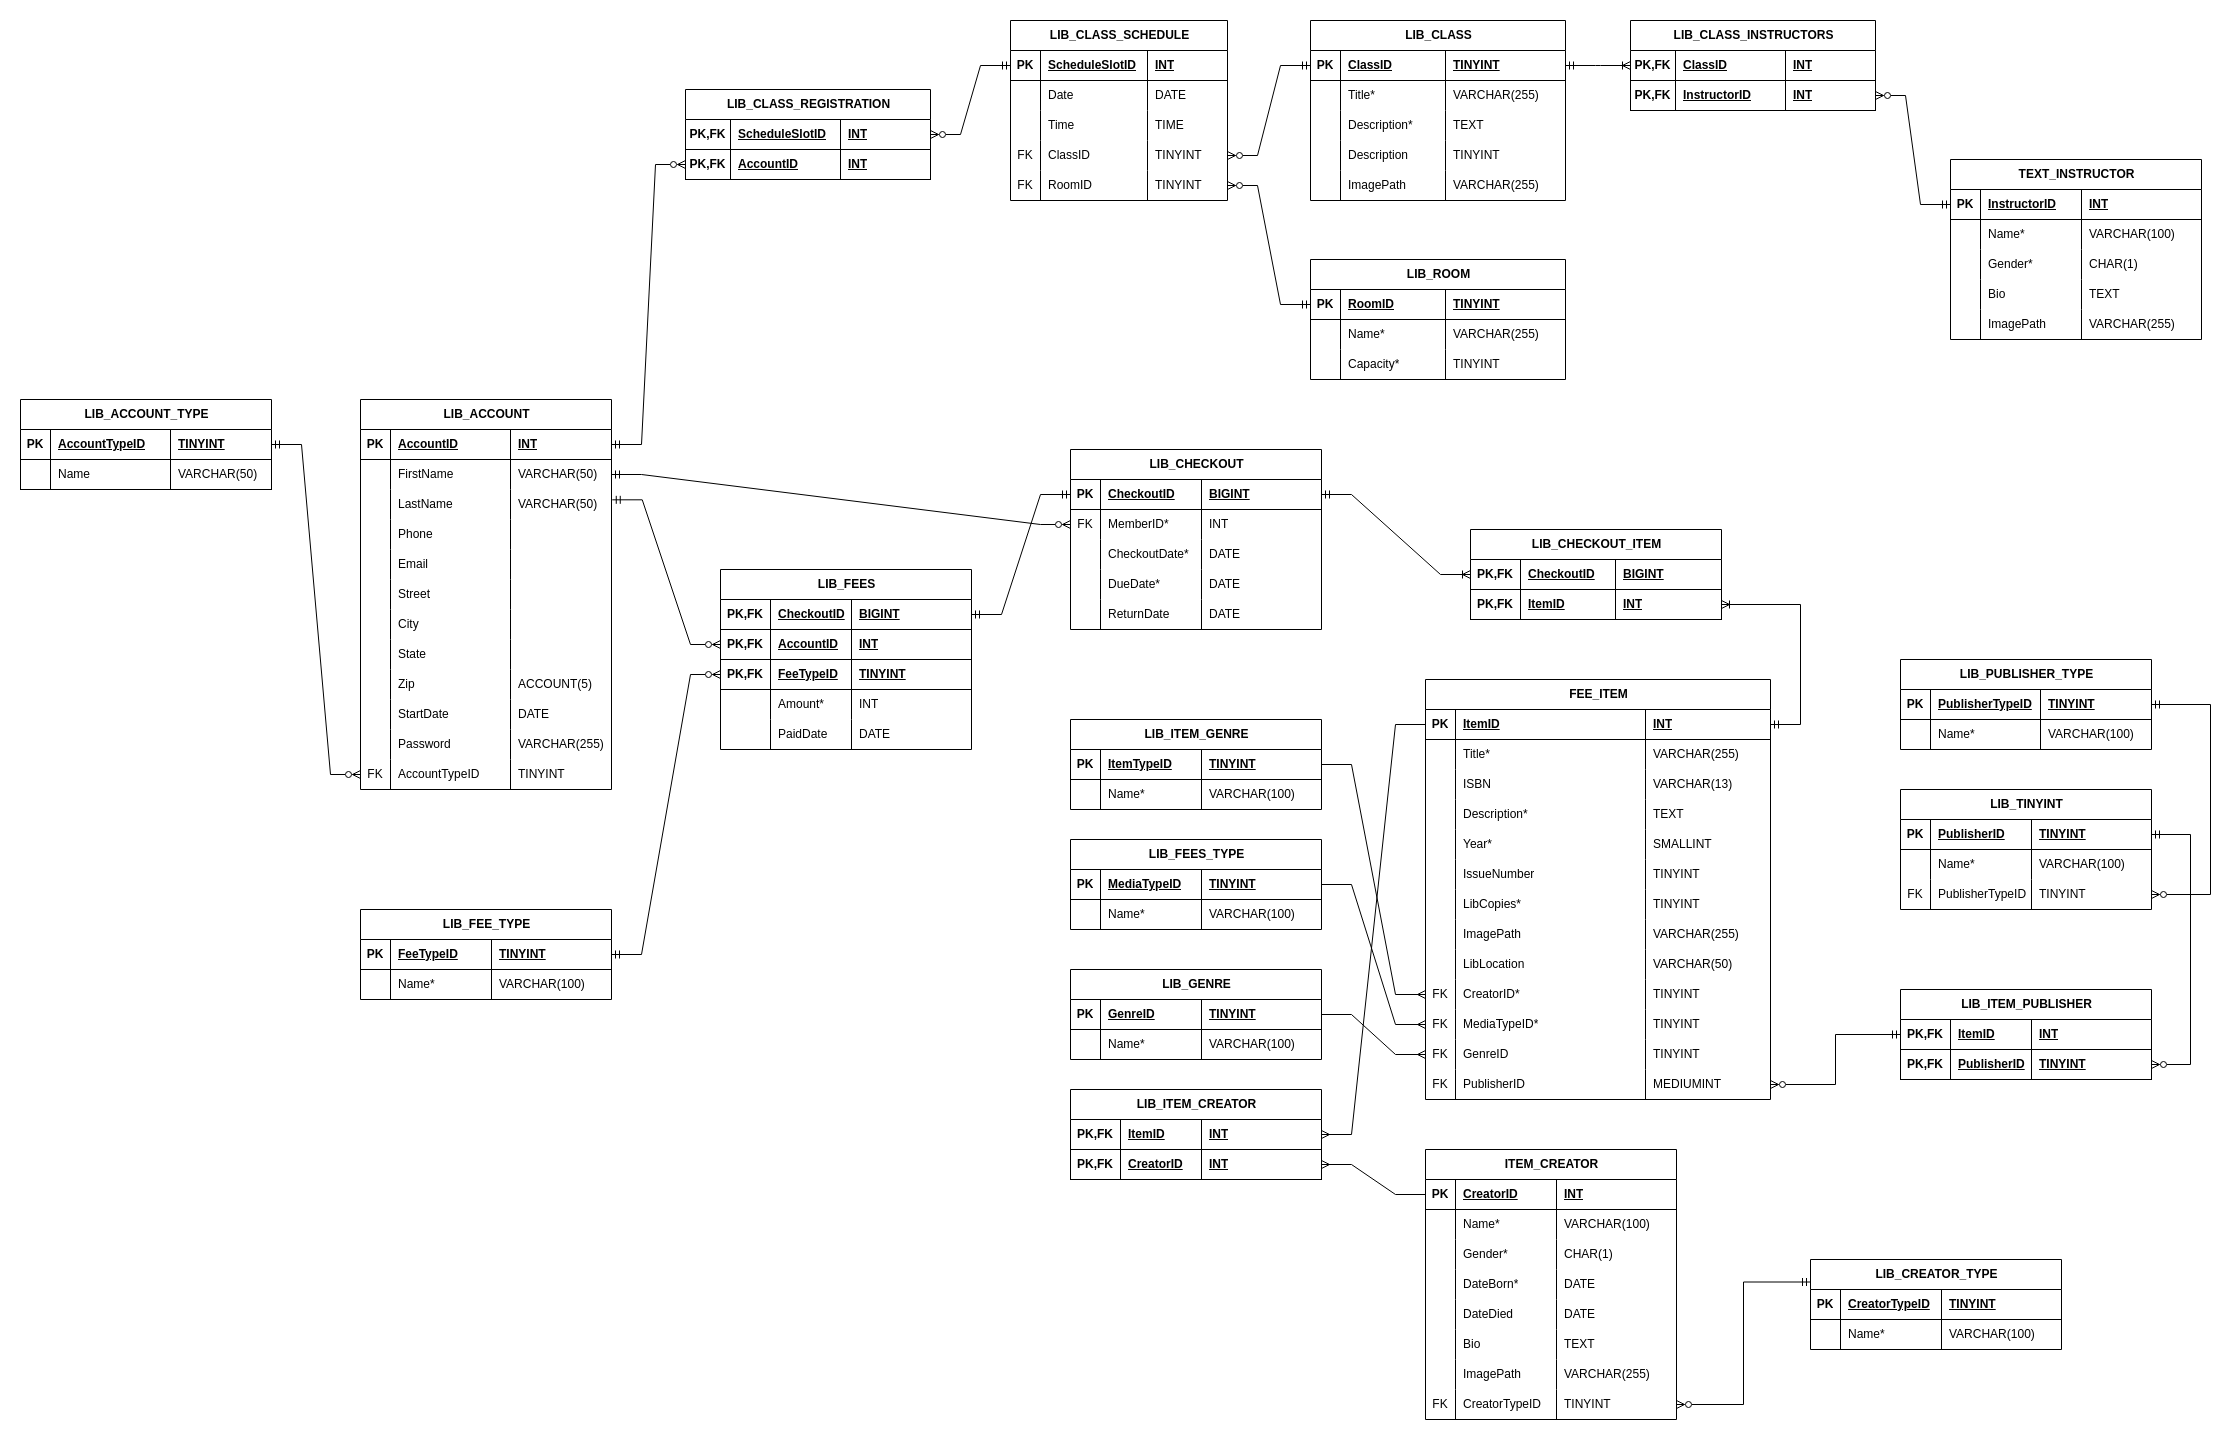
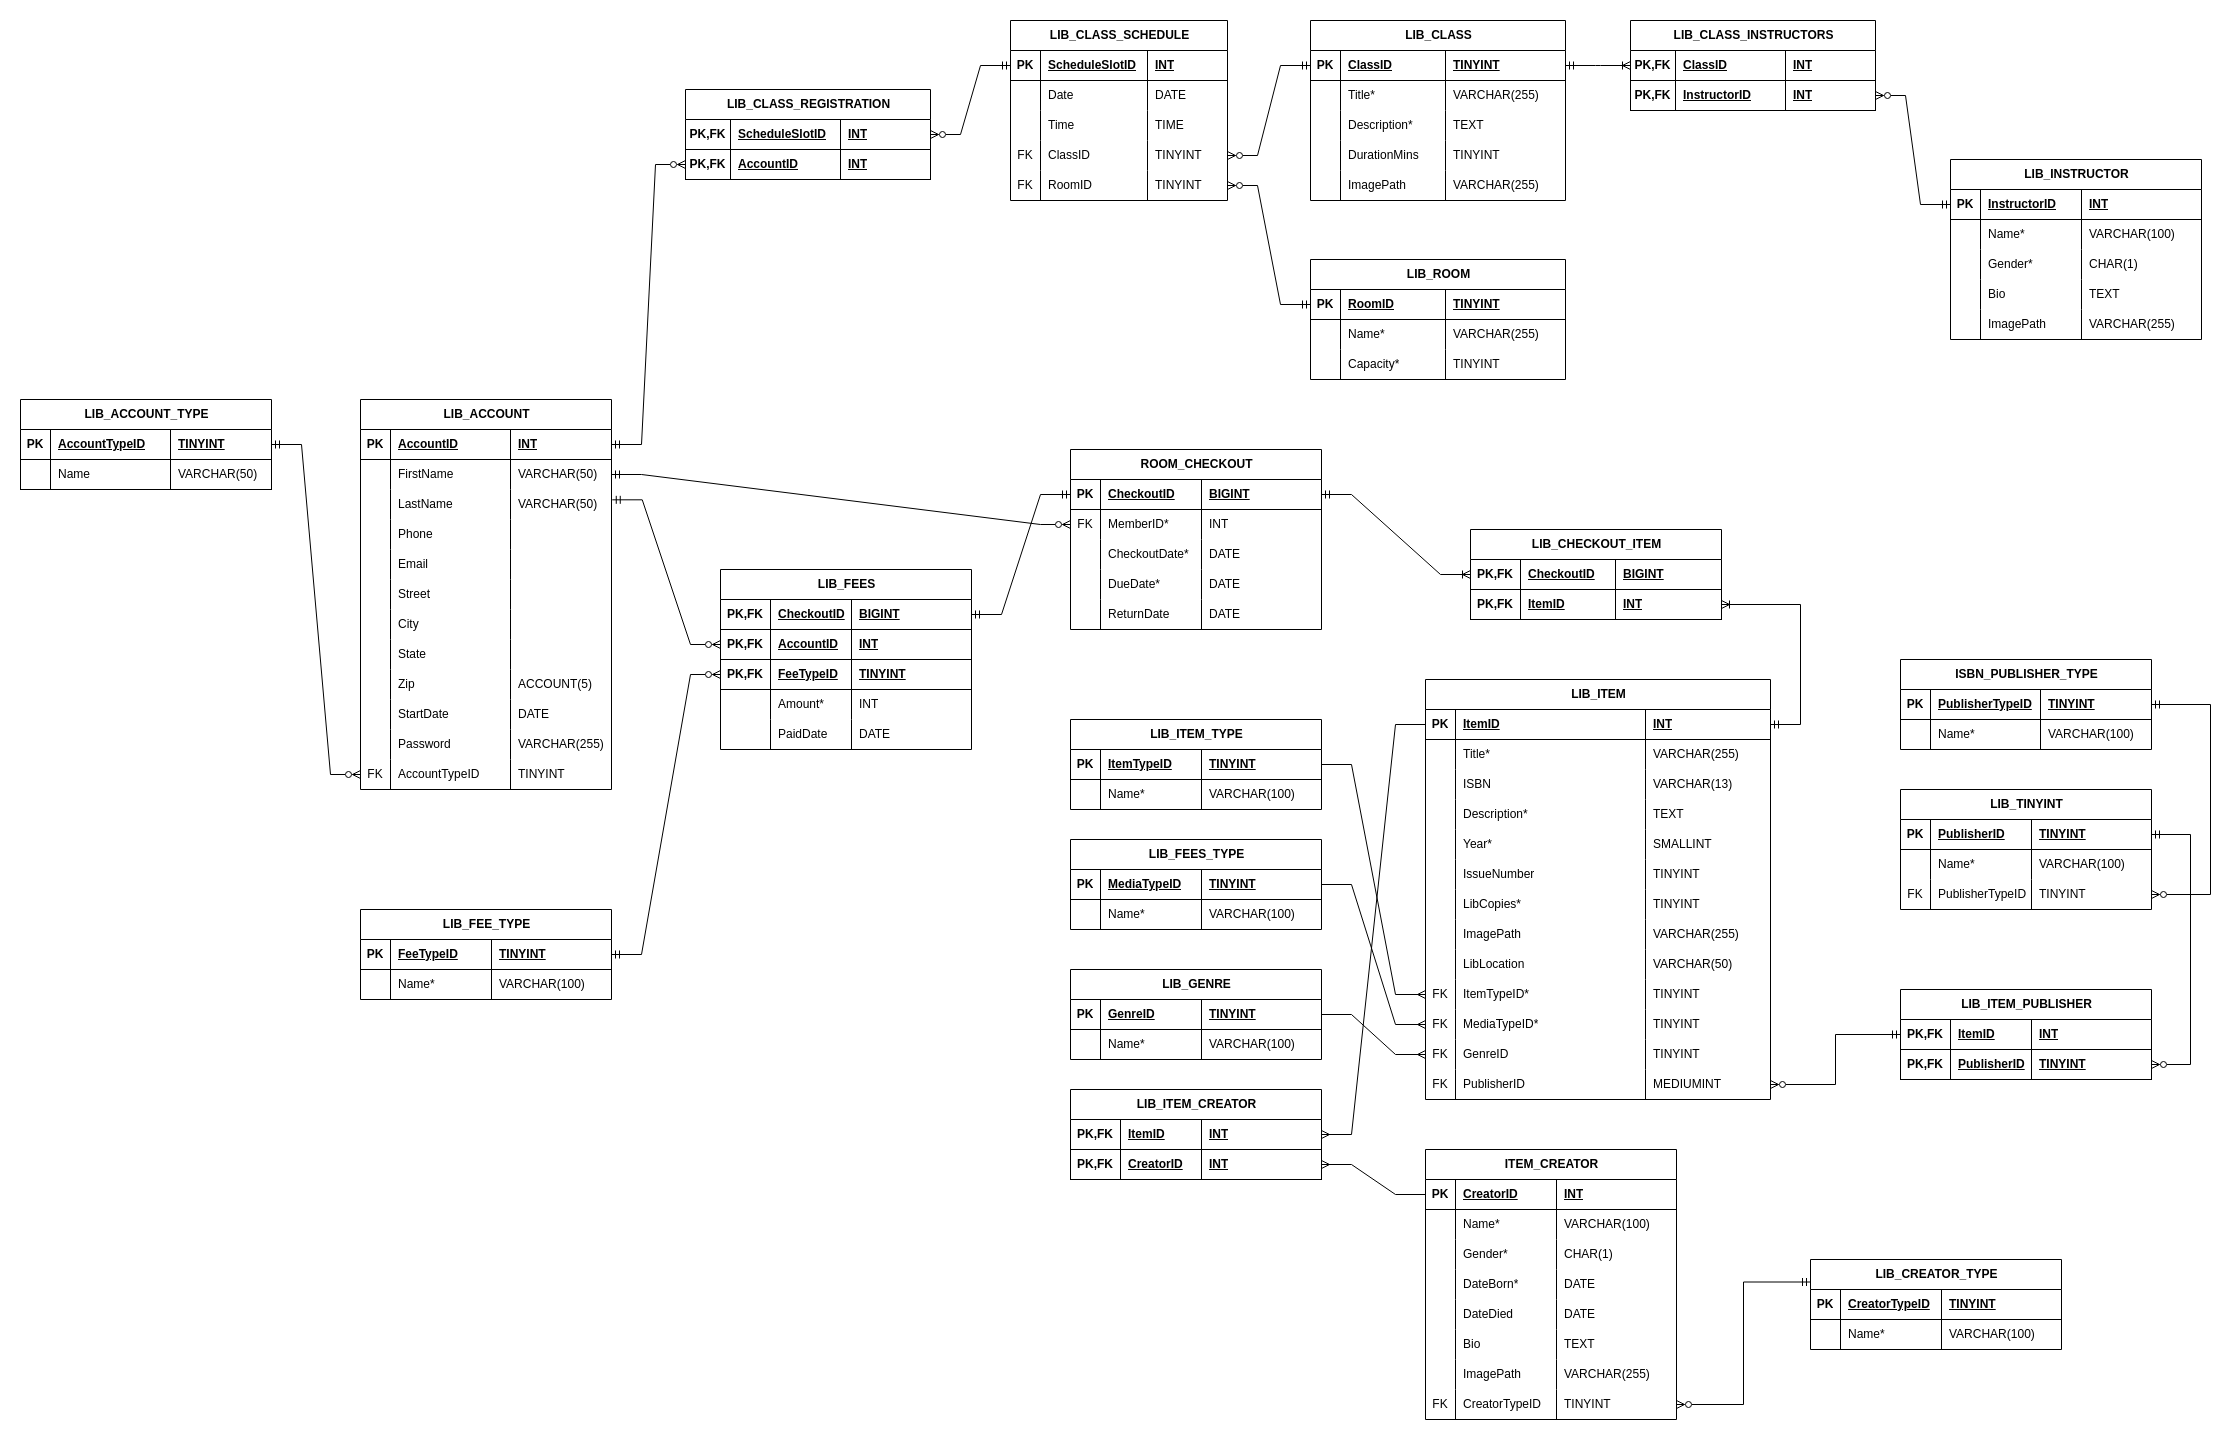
- <mxCell id="301" value="Description" style="shape=partialRectangle;connectable=0;fillColor=none;top=0;left=0;bottom=0;right=0;align=left;spacingLeft=6;overflow=hidden;whiteSpace=wrap;html=1;" parent="299" vertex="1"><mxGeometry x="30" width="105" height="30" as="geometry"><mxRectangle width="105" height="30" as="alternateBounds" /></mxGeometry></mxCell>
+ <mxCell id="301" value="DurationMins" style="shape=partialRectangle;connectable=0;fillColor=none;top=0;left=0;bottom=0;right=0;align=left;spacingLeft=6;overflow=hidden;whiteSpace=wrap;html=1;" parent="299" vertex="1"><mxGeometry x="30" width="105" height="30" as="geometry"><mxRectangle width="105" height="30" as="alternateBounds" /></mxGeometry></mxCell>
- <mxCell id="337" value="TEXT_INSTRUCTOR" style="shape=table;startSize=30;container=1;collapsible=1;childLayout=tableLayout;fixedRows=1;rowLines=0;fontStyle=1;align=center;resizeLast=1;html=1;" parent="1" vertex="1"><mxGeometry x="1950" y="159" width="251" height="180" as="geometry"><mxRectangle x="270" y="110" width="80" height="30" as="alternateBounds" /></mxGeometry></mxCell>
+ <mxCell id="337" value="LIB_INSTRUCTOR" style="shape=table;startSize=30;container=1;collapsible=1;childLayout=tableLayout;fixedRows=1;rowLines=0;fontStyle=1;align=center;resizeLast=1;html=1;" parent="1" vertex="1"><mxGeometry x="1950" y="159" width="251" height="180" as="geometry"><mxRectangle x="270" y="110" width="80" height="30" as="alternateBounds" /></mxGeometry></mxCell>
- <mxCell id="127" value="LIB_CHECKOUT" style="shape=table;startSize=30;container=1;collapsible=1;childLayout=tableLayout;fixedRows=1;rowLines=0;fontStyle=1;align=center;resizeLast=1;html=1;" parent="1" vertex="1"><mxGeometry x="1070" y="449" width="251" height="180" as="geometry"><mxRectangle x="270" y="110" width="80" height="30" as="alternateBounds" /></mxGeometry></mxCell>
+ <mxCell id="127" value="ROOM_CHECKOUT" style="shape=table;startSize=30;container=1;collapsible=1;childLayout=tableLayout;fixedRows=1;rowLines=0;fontStyle=1;align=center;resizeLast=1;html=1;" parent="1" vertex="1"><mxGeometry x="1070" y="449" width="251" height="180" as="geometry"><mxRectangle x="270" y="110" width="80" height="30" as="alternateBounds" /></mxGeometry></mxCell>
- <mxCell id="114" value="LIB_PUBLISHER_TYPE" style="shape=table;startSize=30;container=1;collapsible=1;childLayout=tableLayout;fixedRows=1;rowLines=0;fontStyle=1;align=center;resizeLast=1;html=1;" parent="1" vertex="1"><mxGeometry x="1900" y="659" width="251" height="90" as="geometry"><mxRectangle x="270" y="110" width="80" height="30" as="alternateBounds" /></mxGeometry></mxCell>
+ <mxCell id="114" value="ISBN_PUBLISHER_TYPE" style="shape=table;startSize=30;container=1;collapsible=1;childLayout=tableLayout;fixedRows=1;rowLines=0;fontStyle=1;align=center;resizeLast=1;html=1;" parent="1" vertex="1"><mxGeometry x="1900" y="659" width="251" height="90" as="geometry"><mxRectangle x="270" y="110" width="80" height="30" as="alternateBounds" /></mxGeometry></mxCell>
- <mxCell id="2" value="FEE_ITEM" style="shape=table;startSize=30;container=1;collapsible=1;childLayout=tableLayout;fixedRows=1;rowLines=0;fontStyle=1;align=center;resizeLast=1;html=1;" parent="1" vertex="1"><mxGeometry x="1425" y="679" width="345" height="420" as="geometry"><mxRectangle x="270" y="110" width="80" height="30" as="alternateBounds" /></mxGeometry></mxCell>
+ <mxCell id="2" value="LIB_ITEM" style="shape=table;startSize=30;container=1;collapsible=1;childLayout=tableLayout;fixedRows=1;rowLines=0;fontStyle=1;align=center;resizeLast=1;html=1;" parent="1" vertex="1"><mxGeometry x="1425" y="679" width="345" height="420" as="geometry"><mxRectangle x="270" y="110" width="80" height="30" as="alternateBounds" /></mxGeometry></mxCell>
- <mxCell id="55" value="LIB_ITEM_GENRE" style="shape=table;startSize=30;container=1;collapsible=1;childLayout=tableLayout;fixedRows=1;rowLines=0;fontStyle=1;align=center;resizeLast=1;html=1;" parent="1" vertex="1"><mxGeometry x="1070" y="719" width="251" height="90" as="geometry"><mxRectangle x="270" y="110" width="80" height="30" as="alternateBounds" /></mxGeometry></mxCell>
+ <mxCell id="55" value="LIB_ITEM_TYPE" style="shape=table;startSize=30;container=1;collapsible=1;childLayout=tableLayout;fixedRows=1;rowLines=0;fontStyle=1;align=center;resizeLast=1;html=1;" parent="1" vertex="1"><mxGeometry x="1070" y="719" width="251" height="90" as="geometry"><mxRectangle x="270" y="110" width="80" height="30" as="alternateBounds" /></mxGeometry></mxCell>
- <mxCell id="41" value="CreatorID*" style="shape=partialRectangle;connectable=0;fillColor=none;top=0;left=0;bottom=0;right=0;align=left;spacingLeft=6;overflow=hidden;whiteSpace=wrap;html=1;" parent="39" vertex="1"><mxGeometry x="30" width="190" height="30" as="geometry"><mxRectangle width="190" height="30" as="alternateBounds" /></mxGeometry></mxCell>
+ <mxCell id="41" value="ItemTypeID*" style="shape=partialRectangle;connectable=0;fillColor=none;top=0;left=0;bottom=0;right=0;align=left;spacingLeft=6;overflow=hidden;whiteSpace=wrap;html=1;" parent="39" vertex="1"><mxGeometry x="30" width="190" height="30" as="geometry"><mxRectangle width="190" height="30" as="alternateBounds" /></mxGeometry></mxCell>
